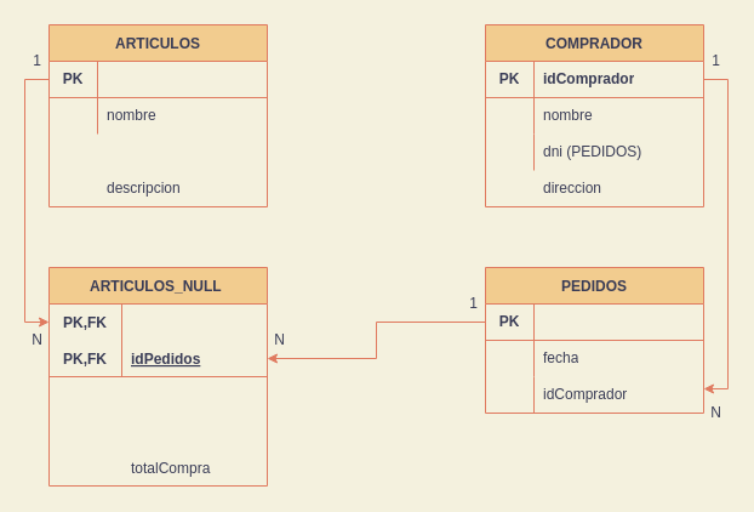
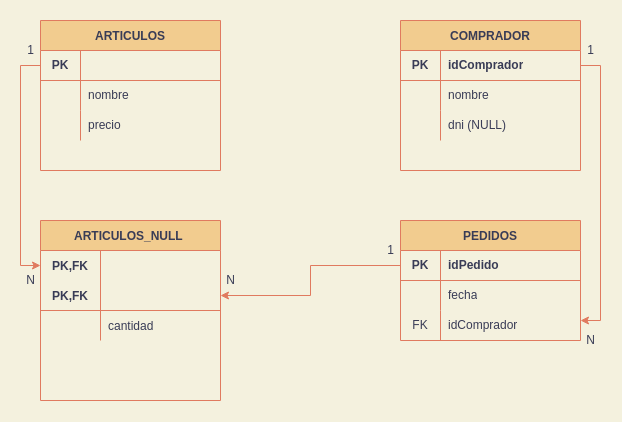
+ <mxCell id="11" value="precio" style="shape=partialRectangle;html=1;whiteSpace=wrap;connectable=0;fillColor=none;top=0;left=0;bottom=0;right=0;align=left;spacingLeft=6;overflow=hidden;pointerEvents=1;strokeColor=#E07A5F;fontColor=#393C56;" parent="9" vertex="1"><mxGeometry x="40" width="140" height="30" as="geometry"><mxRectangle width="140" height="30" as="alternateBounds" /></mxGeometry></mxCell>
- <mxCell id="36" value="&lt;span style=&quot;text-align: center&quot;&gt;dni (PEDIDOS)&lt;/span&gt;" style="shape=partialRectangle;html=1;whiteSpace=wrap;connectable=0;fillColor=none;top=0;left=0;bottom=0;right=0;align=left;spacingLeft=6;overflow=hidden;pointerEvents=1;strokeColor=#E07A5F;fontColor=#393C56;" parent="34" vertex="1"><mxGeometry x="40" width="140" height="30" as="geometry"><mxRectangle width="140" height="30" as="alternateBounds" /></mxGeometry></mxCell>
+ <mxCell id="36" value="&lt;span style=&quot;text-align: center&quot;&gt;dni (NULL)&lt;/span&gt;" style="shape=partialRectangle;html=1;whiteSpace=wrap;connectable=0;fillColor=none;top=0;left=0;bottom=0;right=0;align=left;spacingLeft=6;overflow=hidden;pointerEvents=1;strokeColor=#E07A5F;fontColor=#393C56;" parent="34" vertex="1"><mxGeometry x="40" width="140" height="30" as="geometry"><mxRectangle width="140" height="30" as="alternateBounds" /></mxGeometry></mxCell>
- <mxCell id="12" value="descripcion" style="shape=partialRectangle;html=1;whiteSpace=wrap;connectable=0;fillColor=none;top=0;left=0;bottom=0;right=0;align=left;spacingLeft=6;overflow=hidden;pointerEvents=1;strokeColor=#E07A5F;fontColor=#393C56;" parent="2" vertex="1"><mxGeometry x="40" y="120" width="140" height="30" as="geometry"><mxRectangle width="140" height="30" as="alternateBounds" /></mxGeometry></mxCell>
- <mxCell id="37" value="direccion" style="shape=partialRectangle;html=1;whiteSpace=wrap;connectable=0;fillColor=none;top=0;left=0;bottom=0;right=0;align=left;spacingLeft=6;overflow=hidden;pointerEvents=1;strokeColor=#E07A5F;fontColor=#393C56;" parent="26" vertex="1"><mxGeometry x="40" y="120" width="140" height="30" as="geometry"><mxRectangle width="140" height="30" as="alternateBounds" /></mxGeometry></mxCell>
+ <mxCell id="17" value="&lt;b&gt;idPedido&lt;/b&gt;" style="shape=partialRectangle;html=1;whiteSpace=wrap;connectable=0;fillColor=none;top=0;left=0;bottom=0;right=0;align=left;spacingLeft=6;overflow=hidden;pointerEvents=1;strokeColor=#E07A5F;fontColor=#393C56;" parent="15" vertex="1"><mxGeometry x="40" width="140" height="30" as="geometry"><mxRectangle width="140" height="30" as="alternateBounds" /></mxGeometry></mxCell>
- <mxCell id="43" value="idPedidos" style="shape=partialRectangle;connectable=0;fillColor=none;top=0;left=0;bottom=0;right=0;align=left;spacingLeft=6;fontStyle=5;overflow=hidden;strokeColor=#E07A5F;fontColor=#393C56;" parent="41" vertex="1"><mxGeometry x="60" width="120" height="30" as="geometry"><mxRectangle width="120" height="30" as="alternateBounds" /></mxGeometry></mxCell>
+ <mxCell id="46" value="cantidad" style="shape=partialRectangle;connectable=0;fillColor=none;top=0;left=0;bottom=0;right=0;align=left;spacingLeft=6;overflow=hidden;strokeColor=#E07A5F;fontColor=#393C56;" parent="44" vertex="1"><mxGeometry x="60" width="120" height="30" as="geometry"><mxRectangle width="120" height="30" as="alternateBounds" /></mxGeometry></mxCell>
+ <mxCell id="25" value="FK" style="shape=partialRectangle;html=1;whiteSpace=wrap;connectable=0;fillColor=none;top=0;left=0;bottom=0;right=0;overflow=hidden;pointerEvents=1;strokeColor=#E07A5F;fontColor=#393C56;" parent="13" vertex="1"><mxGeometry y="90" width="40" height="30" as="geometry"><mxRectangle width="40" height="30" as="alternateBounds" /></mxGeometry></mxCell>
- <mxCell id="58" value="totalCompra" style="shape=partialRectangle;connectable=0;fillColor=none;top=0;left=0;bottom=0;right=0;align=left;spacingLeft=6;overflow=hidden;strokeColor=#E07A5F;fontColor=#393C56;" vertex="1" parent="1"><mxGeometry x="100" y="370" width="120" height="30" as="geometry"><mxRectangle width="120" height="30" as="alternateBounds" /></mxGeometry></mxCell>
